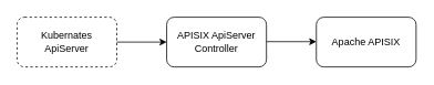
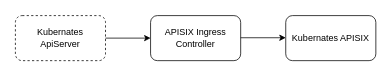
- <mxCell id="3" value="APISIX ApiServer Controller" style="rounded=1;whiteSpace=wrap;html=1;" vertex="1" parent="1"><mxGeometry x="200" y="20" width="120" height="60" as="geometry" /></mxCell>
+ <mxCell id="3" value="APISIX Ingress Controller" style="rounded=1;whiteSpace=wrap;html=1;" vertex="1" parent="1"><mxGeometry x="200" y="20" width="120" height="60" as="geometry" /></mxCell>
- <mxCell id="4" value="Apache APISIX" style="rounded=1;whiteSpace=wrap;html=1;" vertex="1" parent="1"><mxGeometry x="380" y="20" width="120" height="60" as="geometry" /></mxCell>
+ <mxCell id="4" value="Kubernates APISIX" style="rounded=1;whiteSpace=wrap;html=1;" vertex="1" parent="1"><mxGeometry x="380" y="20" width="120" height="60" as="geometry" /></mxCell>
